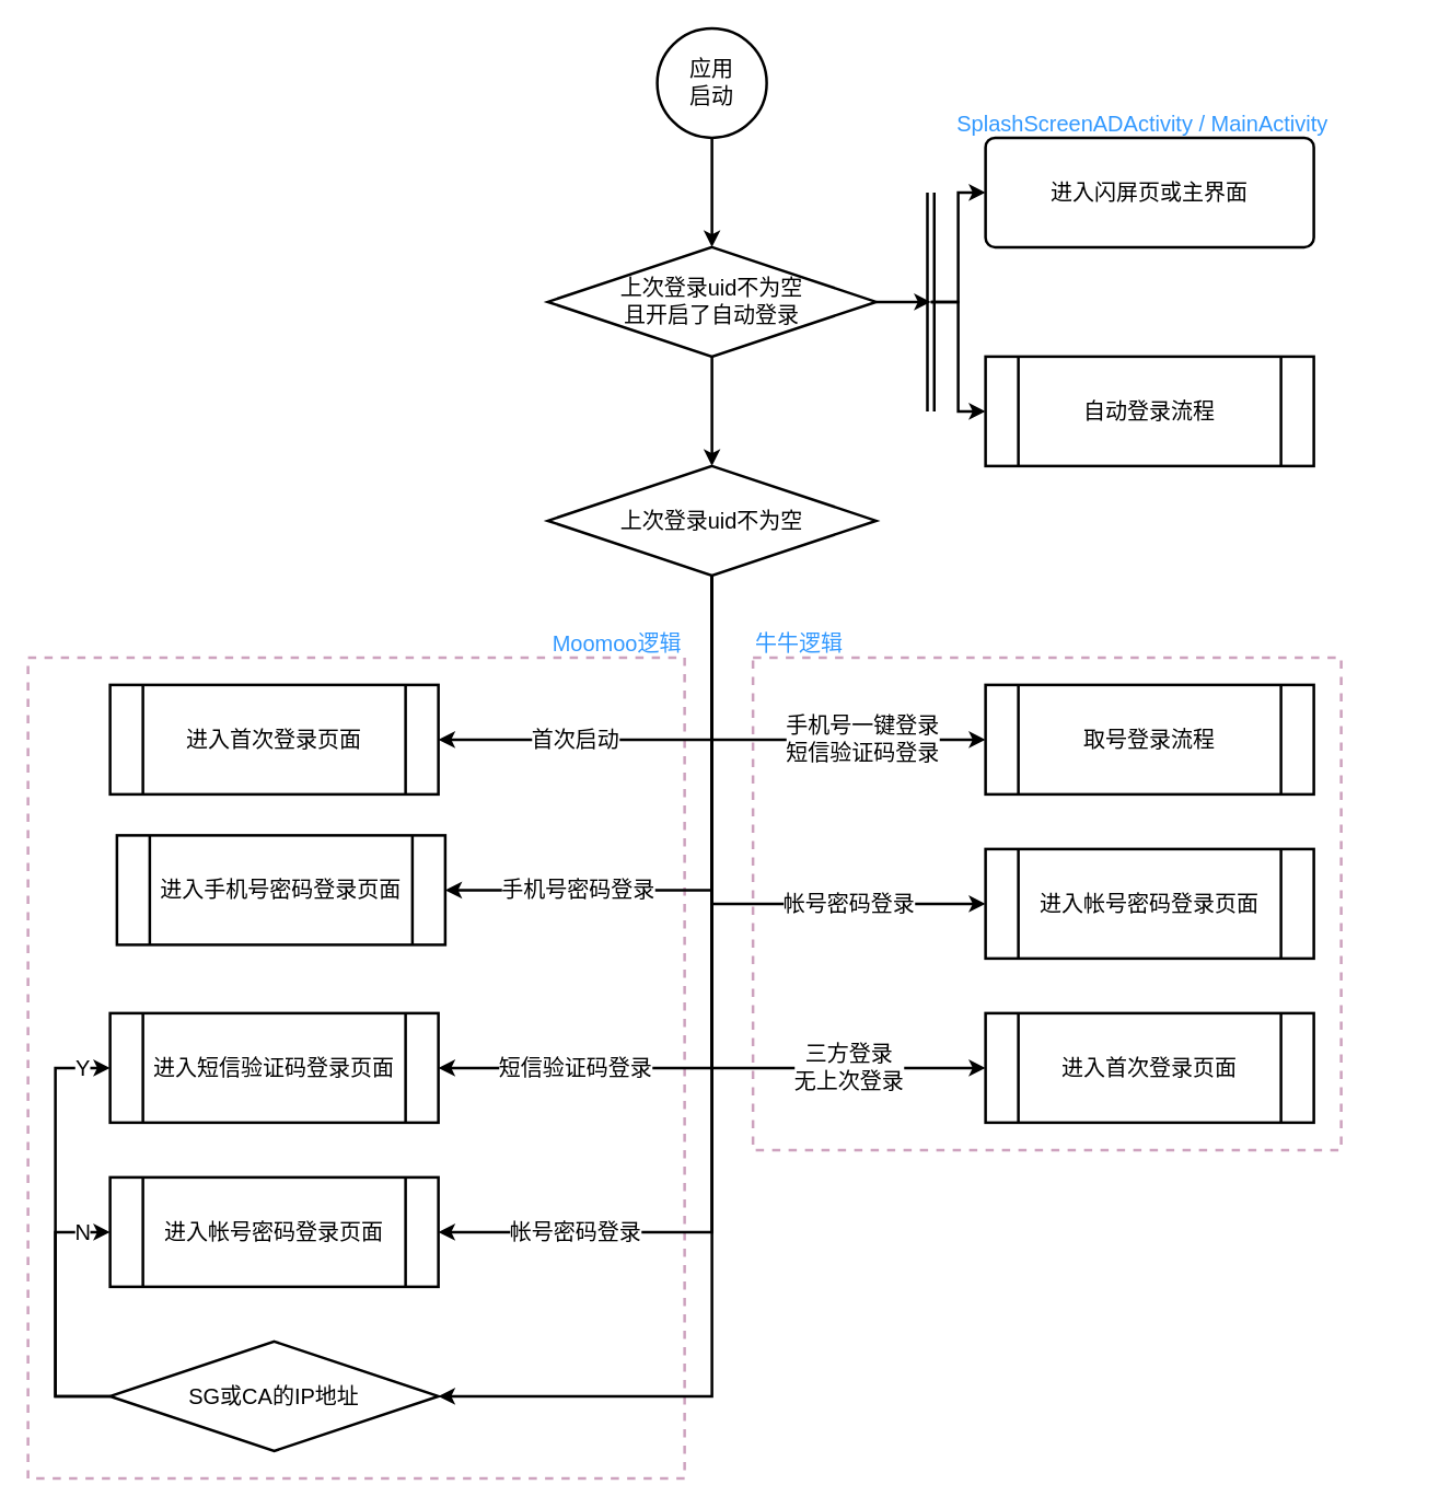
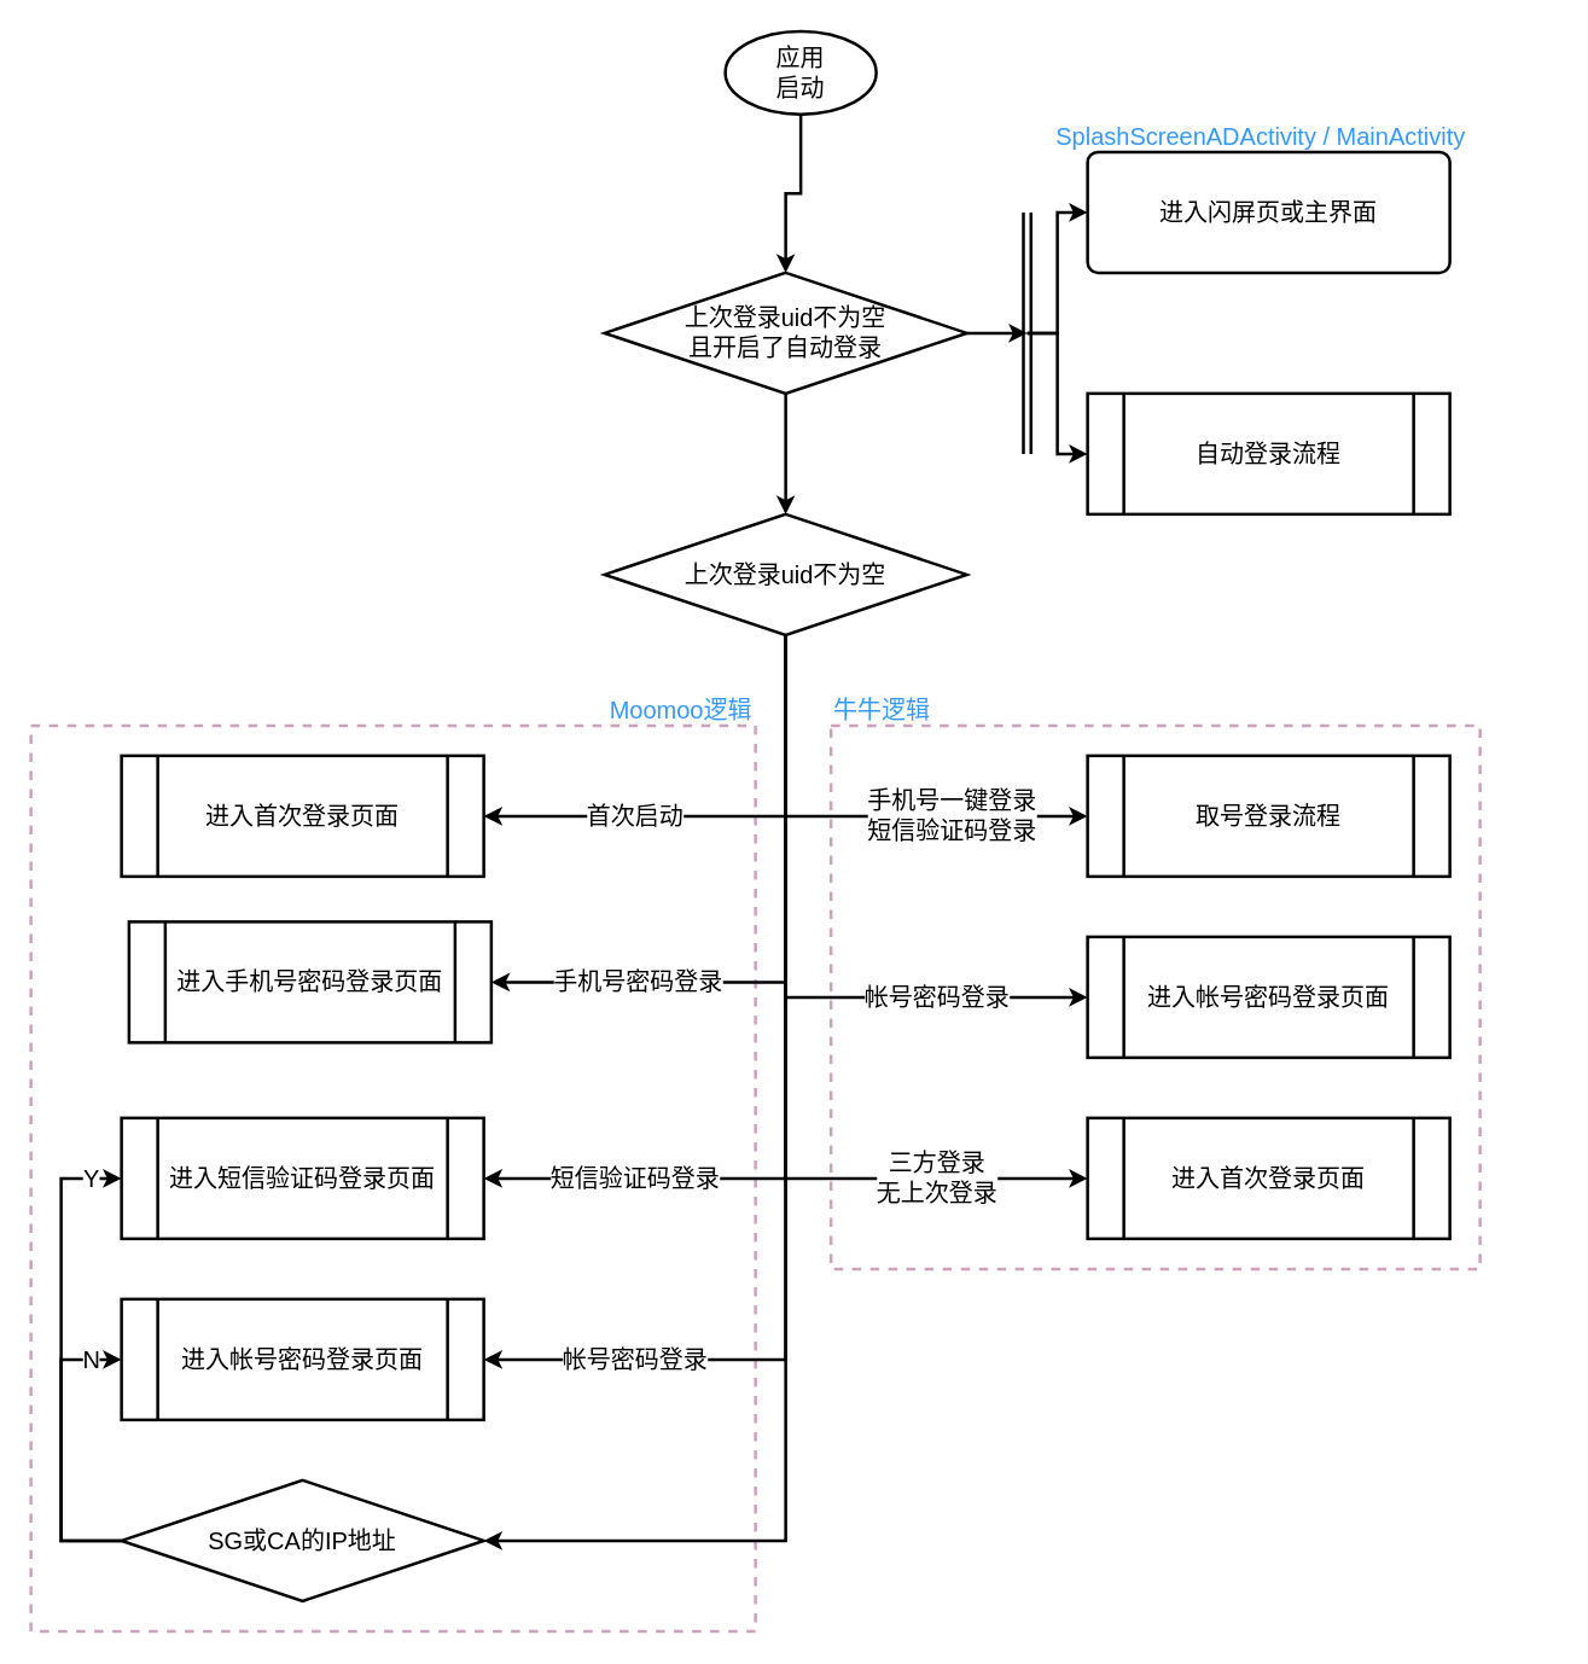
- <mxCell id="5" value="应用&lt;br style=&quot;font-size: 16px;&quot;&gt;启动" style="strokeWidth=2;html=1;shape=mxgraph.flowchart.start_2;whiteSpace=wrap;fillColor=none;fontSize=16;" vertex="1" parent="1"><mxGeometry x="480" y="20" width="80" height="80" as="geometry" /></mxCell>
+ <mxCell id="5" value="应用&lt;br style=&quot;font-size: 16px;&quot;&gt;启动" style="strokeWidth=2;html=1;shape=mxgraph.flowchart.start_2;whiteSpace=wrap;fillColor=none;fontSize=16;" vertex="1" parent="1"><mxGeometry x="480" y="20" width="100" height="55" as="geometry" /></mxCell>
